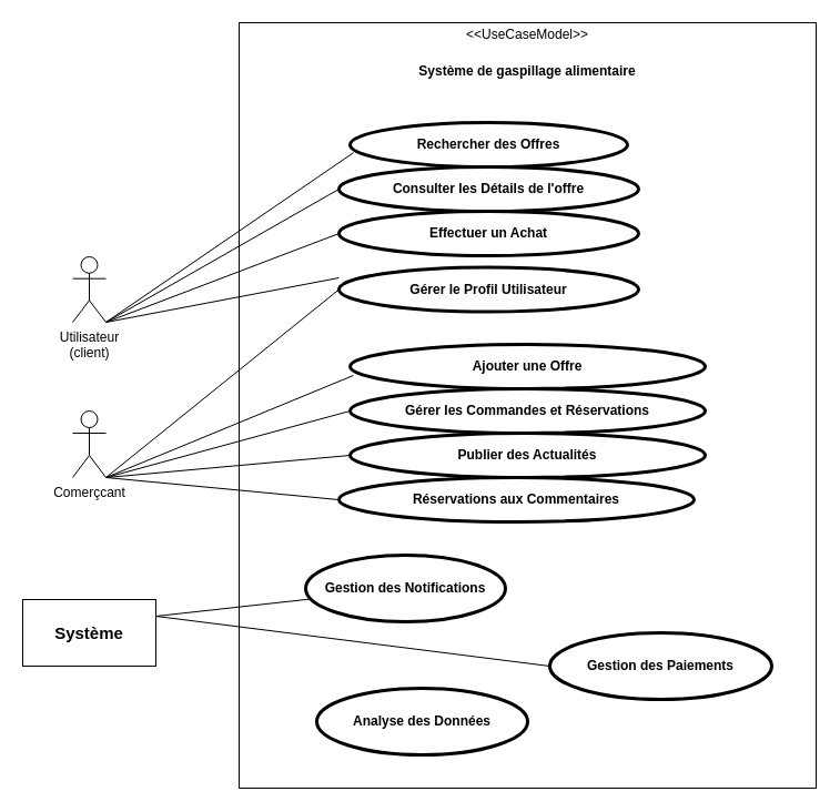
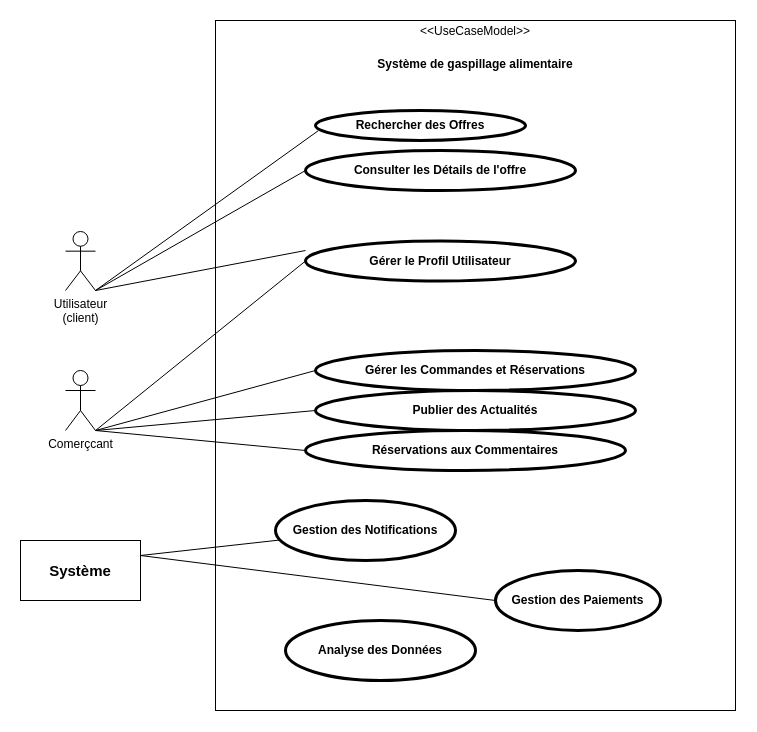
- <mxCell id="5" value="Rechercher des Offres" style="shape=ellipse;html=1;strokeWidth=3;fontStyle=1;whiteSpace=wrap;align=center;perimeter=ellipsePerimeter;" vertex="1" parent="1"><mxGeometry x="315" y="110" width="250" height="40" as="geometry" /></mxCell>
+ <mxCell id="5" value="Rechercher des Offres" style="shape=ellipse;html=1;strokeWidth=3;fontStyle=1;whiteSpace=wrap;align=center;perimeter=ellipsePerimeter;" vertex="1" parent="1"><mxGeometry x="315" y="110" width="210" height="30" as="geometry" /></mxCell>
- <mxCell id="11" value="Effectuer un Achat" style="shape=ellipse;html=1;strokeWidth=3;fontStyle=1;whiteSpace=wrap;align=center;perimeter=ellipsePerimeter;" vertex="1" parent="1"><mxGeometry x="305" y="190" width="270" height="40" as="geometry" /></mxCell>
- <mxCell id="14" value="" style="edgeStyle=none;html=1;endArrow=none;verticalAlign=bottom;rounded=0;exitX=1;exitY=1;exitDx=0;exitDy=0;exitPerimeter=0;entryX=0;entryY=0.5;entryDx=0;entryDy=0;" edge="1" parent="1" source="3" target="11"><mxGeometry width="160" relative="1" as="geometry"><mxPoint x="365" y="280" as="sourcePoint" /><mxPoint x="525" y="280" as="targetPoint" /></mxGeometry></mxCell>
- <mxCell id="16" value="Ajouter une Offre" style="shape=ellipse;html=1;strokeWidth=3;fontStyle=1;whiteSpace=wrap;align=center;perimeter=ellipsePerimeter;" vertex="1" parent="1"><mxGeometry x="315" y="310" width="320" height="40" as="geometry" /></mxCell>
- <mxCell id="20" value="" style="edgeStyle=none;html=1;endArrow=none;verticalAlign=bottom;rounded=0;exitX=1;exitY=1;exitDx=0;exitDy=0;exitPerimeter=0;entryX=0.009;entryY=0.7;entryDx=0;entryDy=0;entryPerimeter=0;" edge="1" parent="1" source="4" target="16"><mxGeometry width="160" relative="1" as="geometry"><mxPoint x="365" y="390" as="sourcePoint" /><mxPoint x="525" y="390" as="targetPoint" /></mxGeometry></mxCell>
- <mxCell id="24" value="Gestion des Paiements" style="shape=ellipse;html=1;strokeWidth=3;fontStyle=1;whiteSpace=wrap;align=center;perimeter=ellipsePerimeter;" vertex="1" parent="1"><mxGeometry x="495" y="570" width="200" height="60" as="geometry" /></mxCell>
+ <mxCell id="24" value="Gestion des Paiements" style="shape=ellipse;html=1;strokeWidth=3;fontStyle=1;whiteSpace=wrap;align=center;perimeter=ellipsePerimeter;" vertex="1" parent="1"><mxGeometry x="495" y="570" width="165" height="60" as="geometry" /></mxCell>
